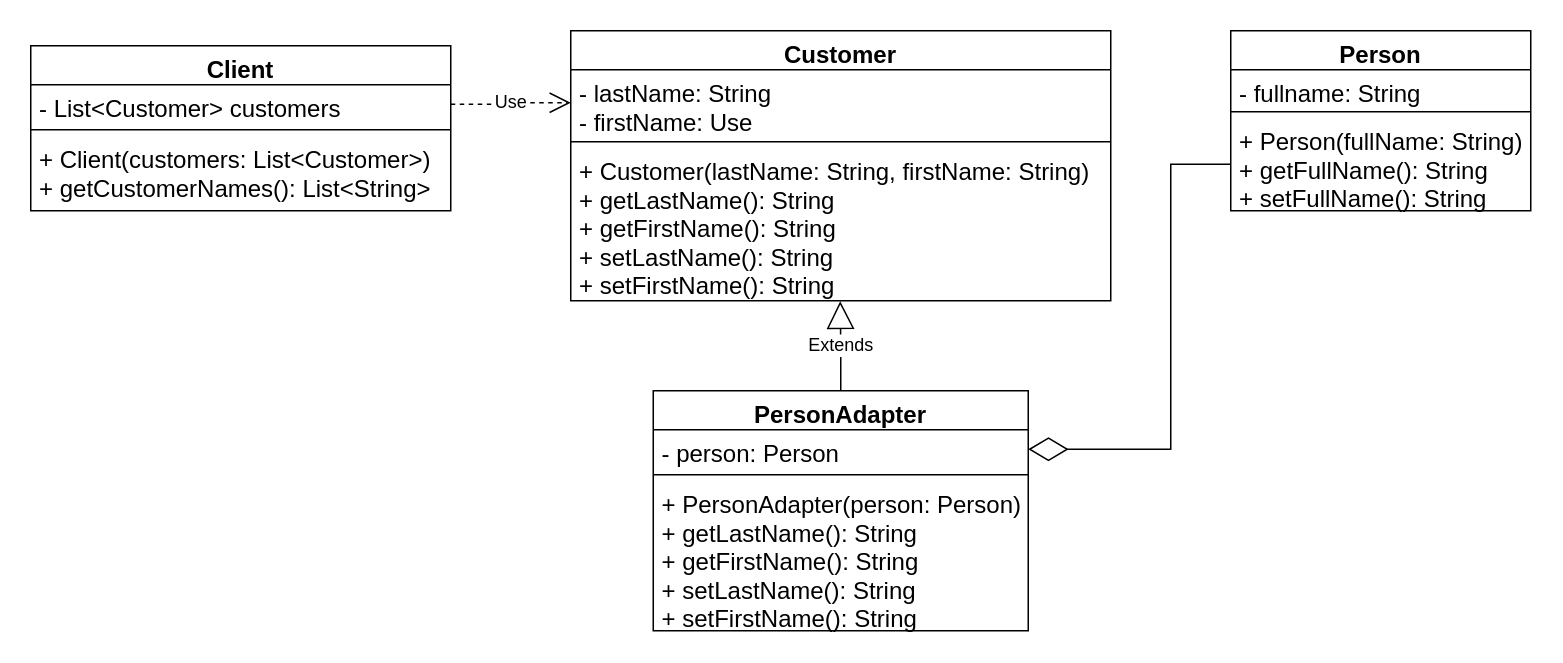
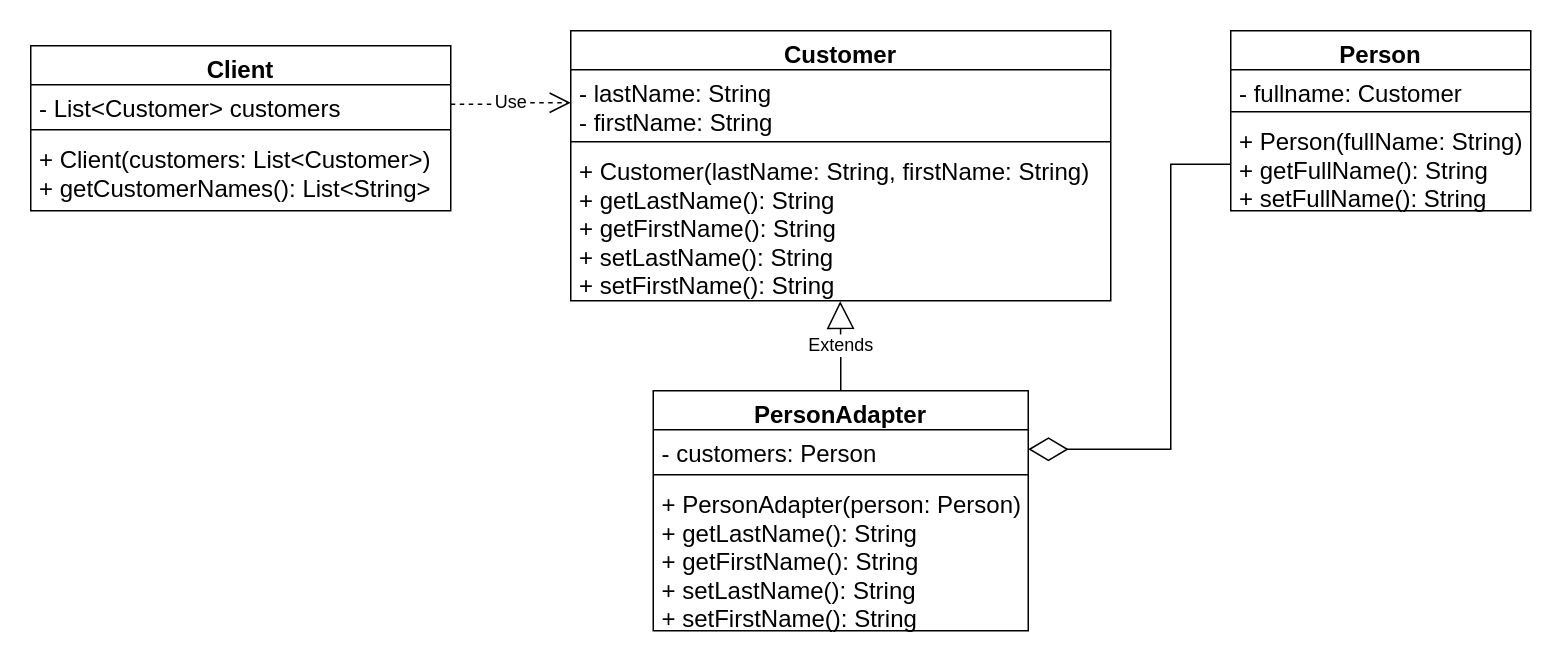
- <mxCell id="7" value="- lastName: String&#10;- firstName: Use" style="text;strokeColor=none;fillColor=none;align=left;verticalAlign=top;spacingLeft=4;spacingRight=4;overflow=hidden;rotatable=0;points=[[0,0.5],[1,0.5]];portConstraint=eastwest;fontSize=16;" vertex="1" parent="6"><mxGeometry y="26" width="360" height="44" as="geometry" /></mxCell>
+ <mxCell id="7" value="- lastName: String&#10;- firstName: String" style="text;strokeColor=none;fillColor=none;align=left;verticalAlign=top;spacingLeft=4;spacingRight=4;overflow=hidden;rotatable=0;points=[[0,0.5],[1,0.5]];portConstraint=eastwest;fontSize=16;" vertex="1" parent="6"><mxGeometry y="26" width="360" height="44" as="geometry" /></mxCell>
- <mxCell id="3" value="- fullname: String" style="text;strokeColor=none;fillColor=none;align=left;verticalAlign=top;spacingLeft=4;spacingRight=4;overflow=hidden;rotatable=0;points=[[0,0.5],[1,0.5]];portConstraint=eastwest;fontSize=16;" vertex="1" parent="2"><mxGeometry y="26" width="200" height="24" as="geometry" /></mxCell>
+ <mxCell id="3" value="- fullname: Customer" style="text;strokeColor=none;fillColor=none;align=left;verticalAlign=top;spacingLeft=4;spacingRight=4;overflow=hidden;rotatable=0;points=[[0,0.5],[1,0.5]];portConstraint=eastwest;fontSize=16;" vertex="1" parent="2"><mxGeometry y="26" width="200" height="24" as="geometry" /></mxCell>
- <mxCell id="11" value="- person: Person" style="text;strokeColor=none;fillColor=none;align=left;verticalAlign=top;spacingLeft=4;spacingRight=4;overflow=hidden;rotatable=0;points=[[0,0.5],[1,0.5]];portConstraint=eastwest;fontSize=16;" vertex="1" parent="10"><mxGeometry y="26" width="250" height="26" as="geometry" /></mxCell>
+ <mxCell id="11" value="- customers: Person" style="text;strokeColor=none;fillColor=none;align=left;verticalAlign=top;spacingLeft=4;spacingRight=4;overflow=hidden;rotatable=0;points=[[0,0.5],[1,0.5]];portConstraint=eastwest;fontSize=16;" vertex="1" parent="10"><mxGeometry y="26" width="250" height="26" as="geometry" /></mxCell>
